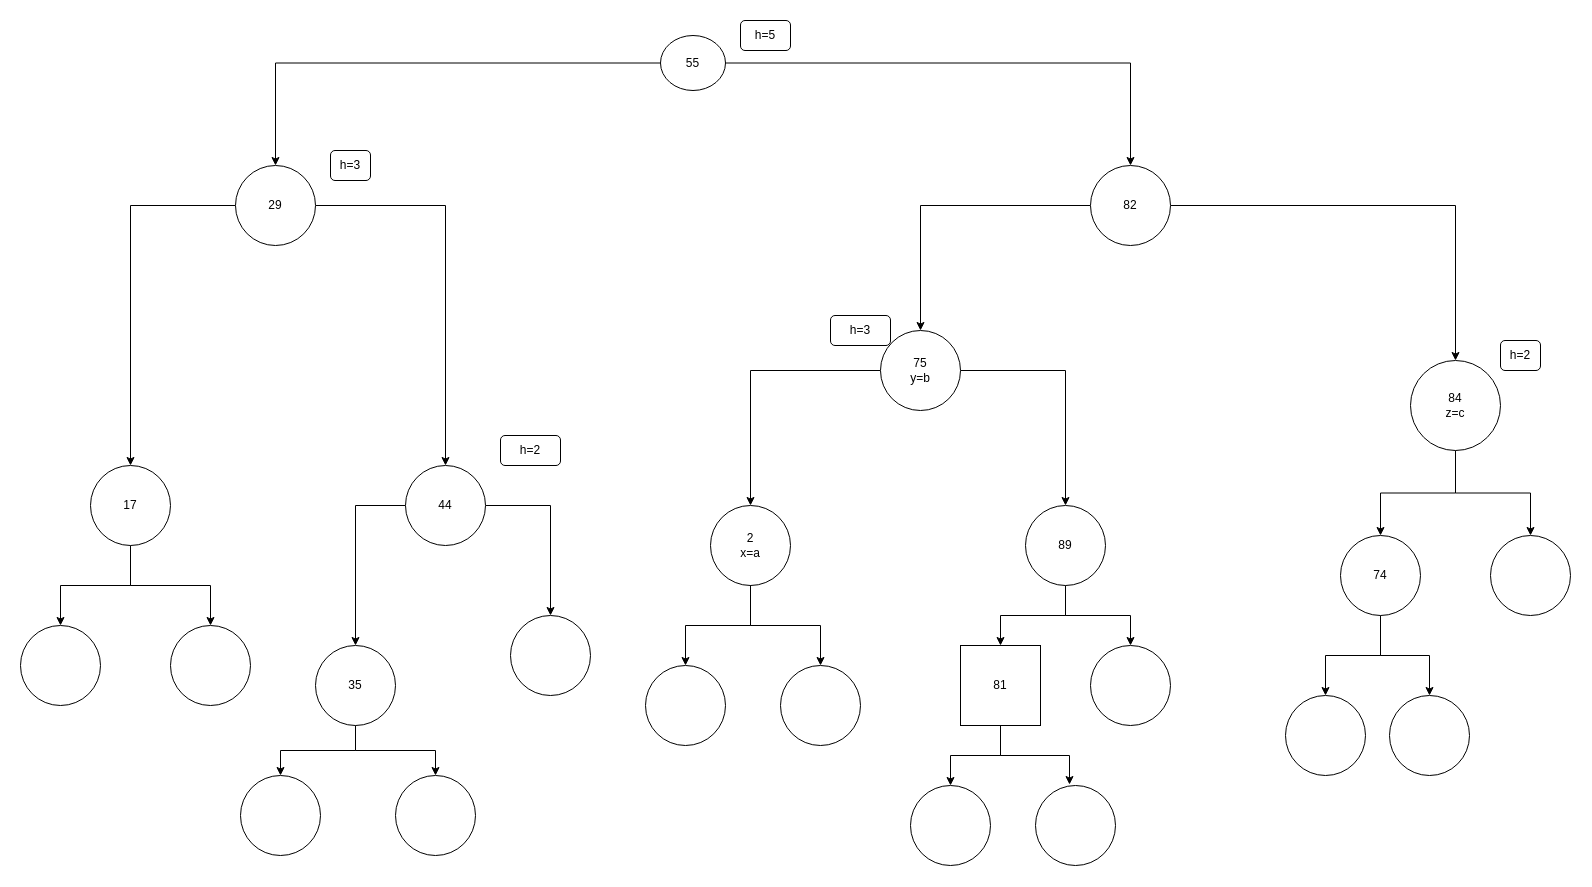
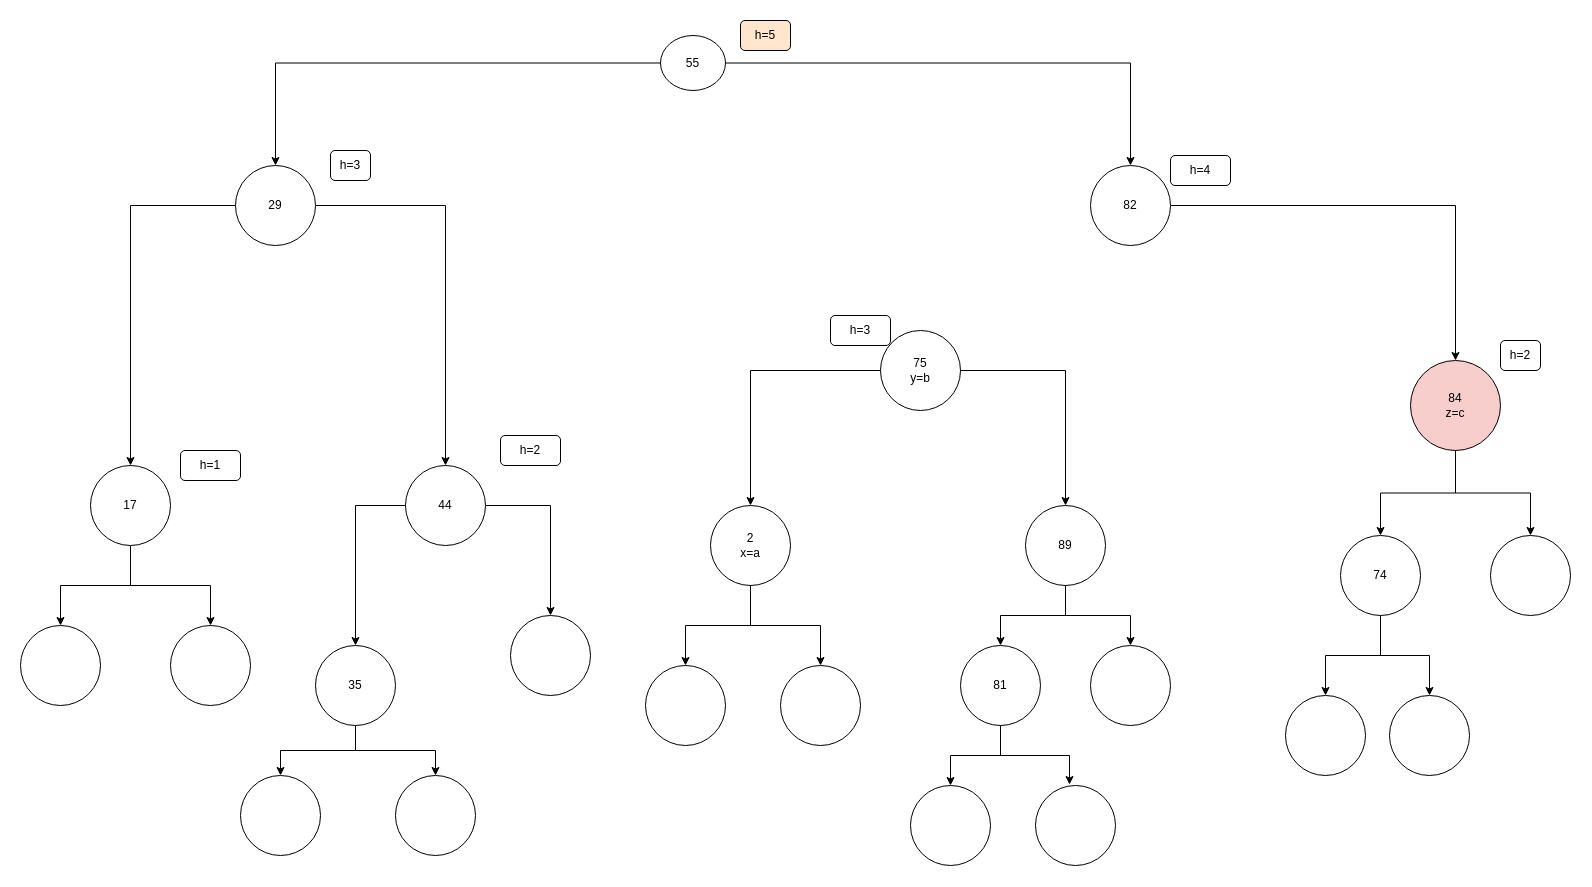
- <mxCell id="57" value="h=5" style="rounded=1;whiteSpace=wrap;html=1;" parent="1" vertex="1"><mxGeometry x="740" y="20" width="50" height="30" as="geometry" /></mxCell>
+ <mxCell id="57" value="h=5" style="rounded=1;whiteSpace=wrap;html=1;fillColor=#ffe6cc;" parent="1" vertex="1"><mxGeometry x="740" y="20" width="50" height="30" as="geometry" /></mxCell>
+ <mxCell id="56" value="h=4" style="rounded=1;whiteSpace=wrap;html=1;" parent="1" vertex="1"><mxGeometry x="1170" y="155" width="60" height="30" as="geometry" /></mxCell>
- <mxCell id="29" value="" style="edgeStyle=orthogonalEdgeStyle;rounded=0;orthogonalLoop=1;jettySize=auto;html=1;entryX=0.5;entryY=0;entryDx=0;entryDy=0;" edge="1" parent="1" source="30" target="35"><mxGeometry relative="1" as="geometry"><mxPoint x="1010" y="205" as="targetPoint" /></mxGeometry></mxCell>
- <mxCell id="24" value="84&lt;br&gt;z=c" style="ellipse;whiteSpace=wrap;html=1;aspect=fixed;" parent="1" vertex="1"><mxGeometry x="1410" y="360" width="90" height="90" as="geometry" /></mxCell>
+ <mxCell id="24" value="84&lt;br&gt;z=c" style="ellipse;whiteSpace=wrap;html=1;aspect=fixed;fillColor=#f8cecc;" parent="1" vertex="1"><mxGeometry x="1410" y="360" width="90" height="90" as="geometry" /></mxCell>
+ <mxCell id="51" value="h=1" style="rounded=1;whiteSpace=wrap;html=1;" parent="1" vertex="1"><mxGeometry x="180" y="450" width="60" height="30" as="geometry" /></mxCell>
- <mxCell id="38" value="81" style="whiteSpace=wrap;html=1;aspect=fixed;rounded=0;" parent="1" vertex="1"><mxGeometry x="960" y="645" width="80" height="80" as="geometry" /></mxCell>
+ <mxCell id="38" value="81" style="ellipse;whiteSpace=wrap;html=1;aspect=fixed;" parent="1" vertex="1"><mxGeometry x="960" y="645" width="80" height="80" as="geometry" /></mxCell>
